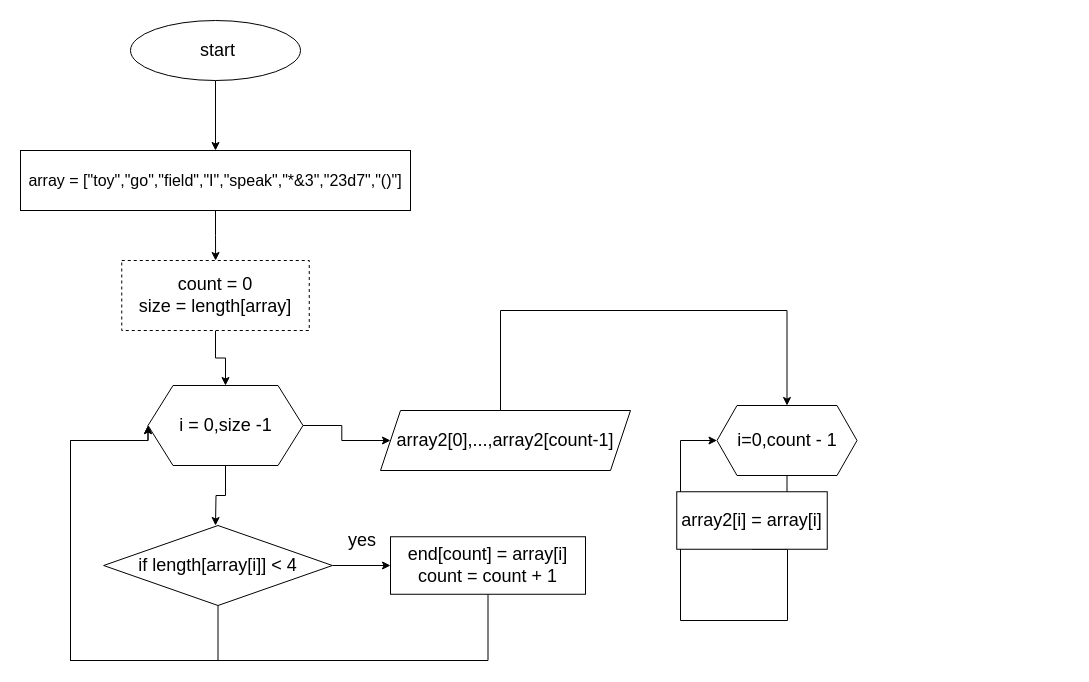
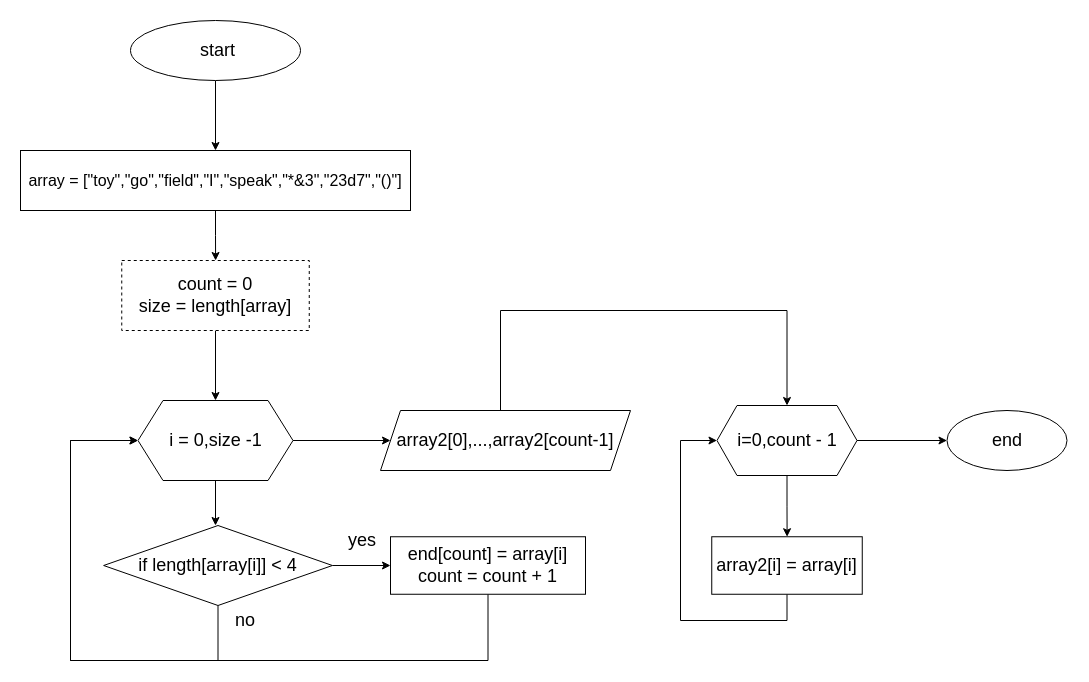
- <mxCell id="11" value="i = 0,size -1" style="shape=hexagon;perimeter=hexagonPerimeter2;whiteSpace=wrap;html=1;fixedSize=1;fontSize=18;size=25;" vertex="1" parent="1"><mxGeometry x="147.5" y="385" width="155" height="80" as="geometry" /></mxCell>
+ <mxCell id="11" value="i = 0,size -1" style="shape=hexagon;perimeter=hexagonPerimeter2;whiteSpace=wrap;html=1;fixedSize=1;fontSize=18;size=25;" vertex="1" parent="1"><mxGeometry x="137.5" y="400" width="155" height="80" as="geometry" /></mxCell>
+ <mxCell id="21" value="" style="edgeStyle=orthogonalEdgeStyle;rounded=0;orthogonalLoop=1;jettySize=auto;html=1;fontSize=18;" edge="1" parent="1" source="22" target="25"><mxGeometry relative="1" as="geometry" /></mxCell>
+ <mxCell id="25" value="end" style="ellipse;whiteSpace=wrap;html=1;fontSize=18;" vertex="1" parent="1"><mxGeometry x="946.5" y="410" width="120" height="60" as="geometry" /></mxCell>
- <mxCell id="24" value="array2[i] = array[i]" style="whiteSpace=wrap;html=1;fontSize=18;" vertex="1" parent="1"><mxGeometry x="676.25" y="491.25" width="150.5" height="57.5" as="geometry" /></mxCell>
+ <mxCell id="24" value="array2[i] = array[i]" style="whiteSpace=wrap;html=1;fontSize=18;" vertex="1" parent="1"><mxGeometry x="711.25" y="536.25" width="150.5" height="57.5" as="geometry" /></mxCell>
+ <mxCell id="18" value="no" style="text;html=1;strokeColor=none;fillColor=none;align=center;verticalAlign=middle;whiteSpace=wrap;rounded=0;fontSize=18;" vertex="1" parent="1"><mxGeometry x="215" y="605" width="60" height="30" as="geometry" /></mxCell>
